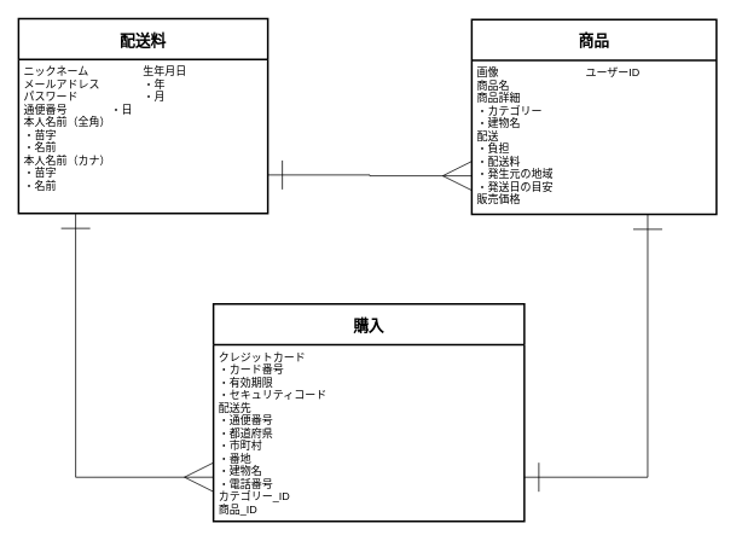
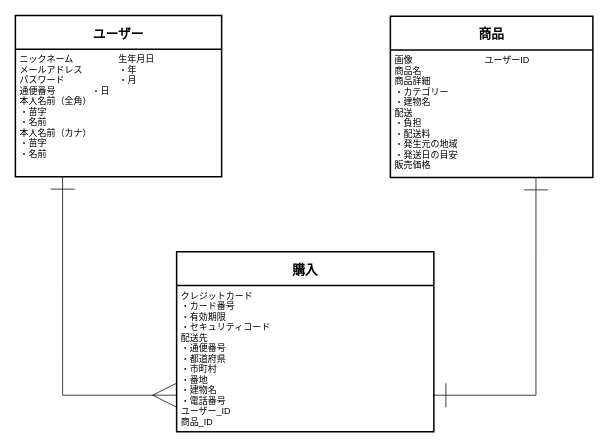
- <mxCell id="2" value="配送料" style="swimlane;childLayout=stackLayout;horizontal=1;startSize=45;horizontalStack=0;rounded=1;fontSize=17;fontStyle=1;strokeWidth=2;resizeParent=0;resizeLast=1;shadow=0;dashed=0;align=center;arcSize=0;" vertex="1" parent="1"><mxGeometry x="20" y="20" width="275" height="215" as="geometry"><mxRectangle x="40" y="90" width="75" height="30" as="alternateBounds" /></mxGeometry></mxCell>
+ <mxCell id="2" value="ユーザー" style="swimlane;childLayout=stackLayout;horizontal=1;startSize=45;horizontalStack=0;rounded=1;fontSize=17;fontStyle=1;strokeWidth=2;resizeParent=0;resizeLast=1;shadow=0;dashed=0;align=center;arcSize=0;" vertex="1" parent="1"><mxGeometry x="20" y="20" width="275" height="215" as="geometry"><mxRectangle x="40" y="90" width="75" height="30" as="alternateBounds" /></mxGeometry></mxCell>
- <mxCell id="8" style="edgeStyle=orthogonalEdgeStyle;rounded=0;orthogonalLoop=1;jettySize=auto;html=1;exitX=1;exitY=0.75;exitDx=0;exitDy=0;entryX=0;entryY=0.75;entryDx=0;entryDy=0;fontSize=17;endArrow=ERmany;endFill=0;startArrow=ERone;startFill=0;endSize=30;startSize=30;targetPerimeterSpacing=20;sourcePerimeterSpacing=20;" edge="1" parent="1" source="3" target="7"><mxGeometry relative="1" as="geometry" /></mxCell>
- <mxCell id="5" value="クレジットカード&#10;・カード番号&#10;・有効期限&#10;・セキュリティコード&#10;配送先&#10;・通便番号&#10;・都道府県&#10;・市町村&#10;・番地&#10;・建物名&#10;・電話番号&#10;カテゴリー_ID&#10;商品_ID&#10;" style="align=left;strokeColor=none;fillColor=none;spacingLeft=4;fontSize=12;verticalAlign=top;resizable=0;rotatable=0;part=1;fontStyle=0;horizontal=1;" vertex="1" parent="4"><mxGeometry y="45" width="343" height="195" as="geometry" /></mxCell>
+ <mxCell id="5" value="クレジットカード&#10;・カード番号&#10;・有効期限&#10;・セキュリティコード&#10;配送先&#10;・通便番号&#10;・都道府県&#10;・市町村&#10;・番地&#10;・建物名&#10;・電話番号&#10;ユーザー_ID&#10;商品_ID&#10;" style="align=left;strokeColor=none;fillColor=none;spacingLeft=4;fontSize=12;verticalAlign=top;resizable=0;rotatable=0;part=1;fontStyle=0;horizontal=1;" vertex="1" parent="4"><mxGeometry y="45" width="343" height="195" as="geometry" /></mxCell>
